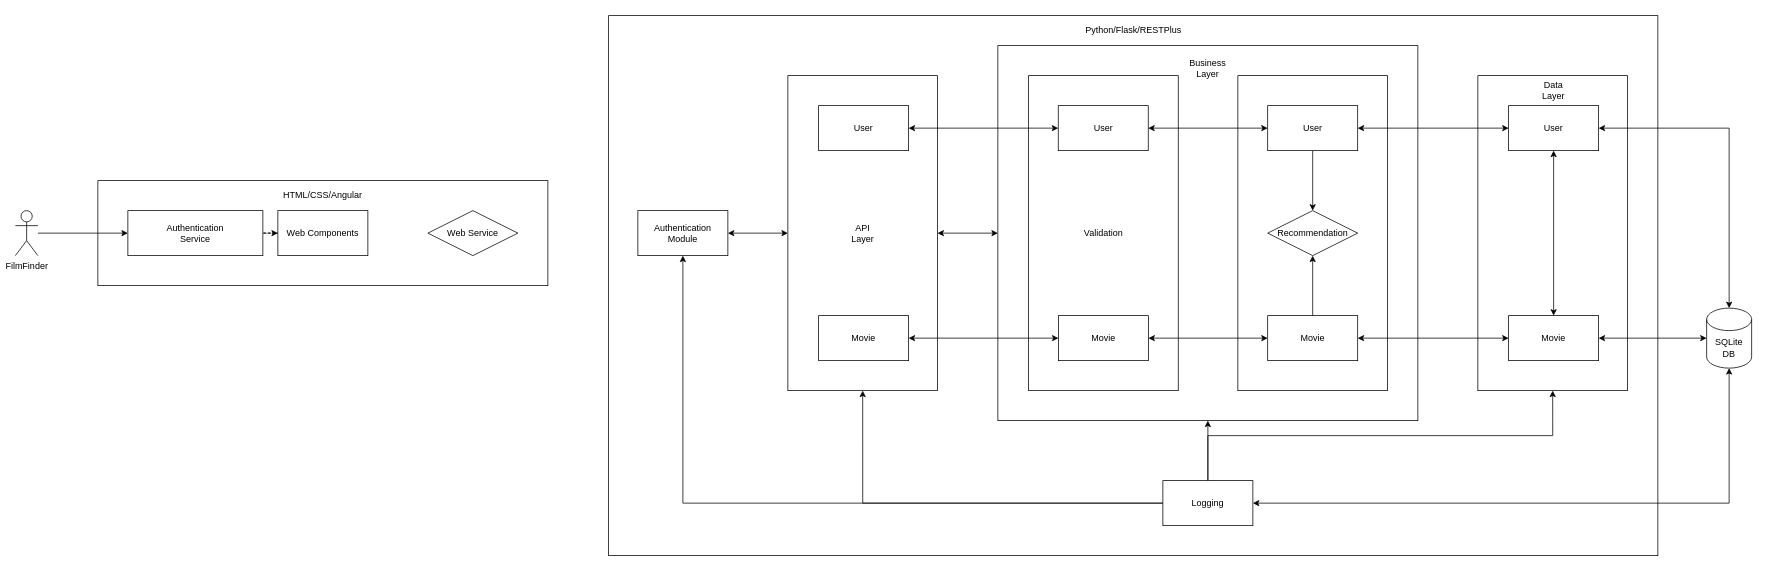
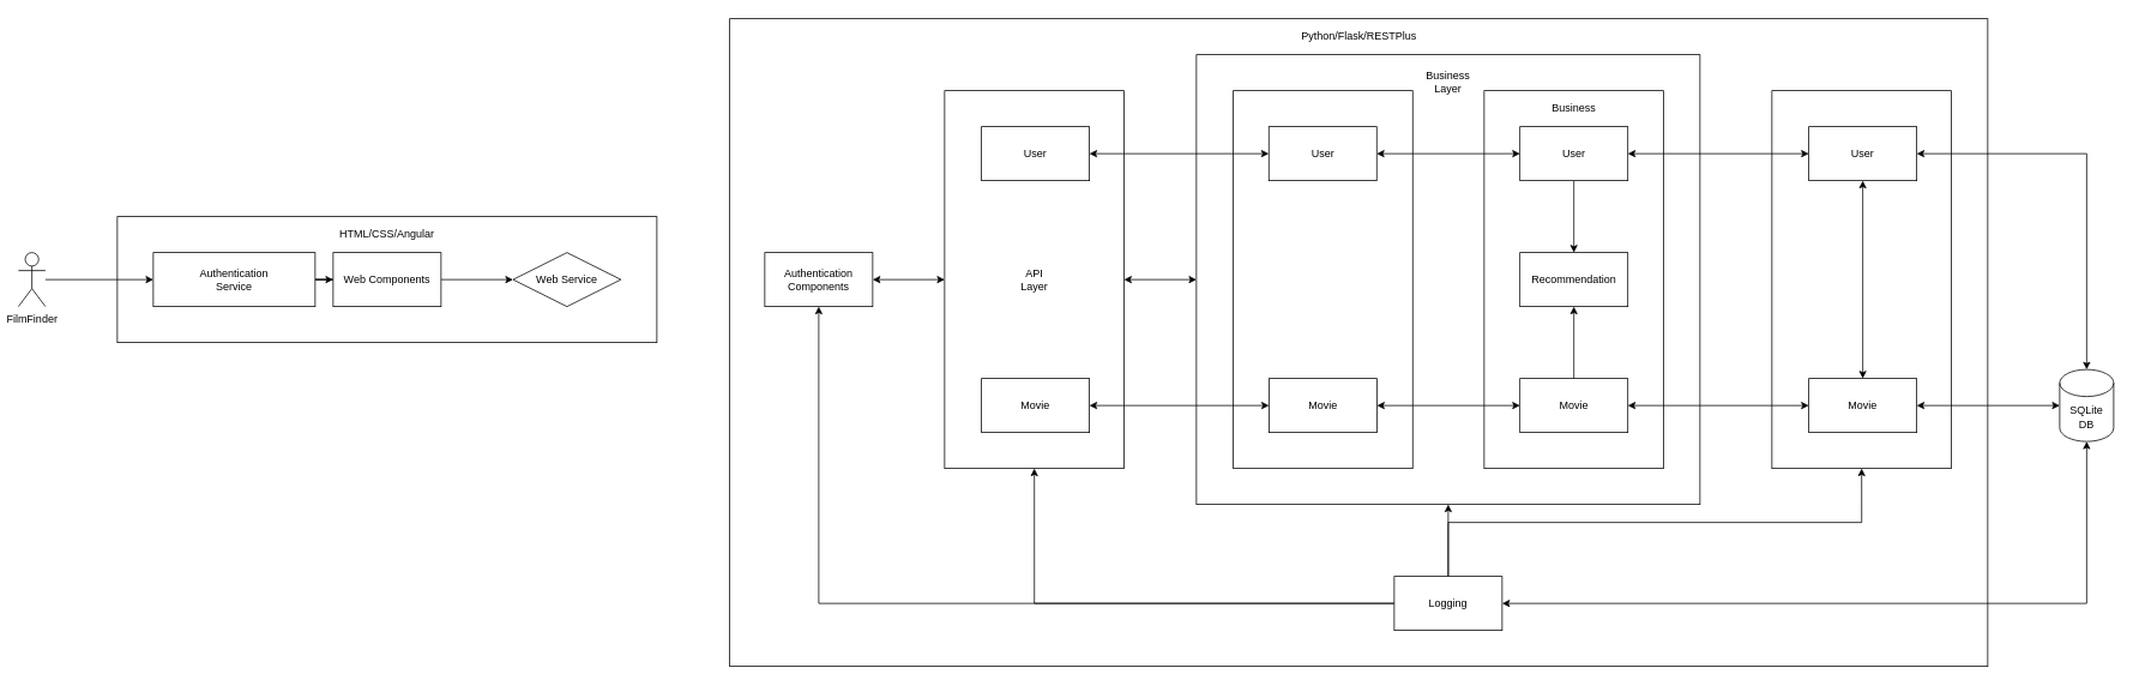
+ <mxCell id="34" value="Business" style="text;html=1;strokeColor=none;fillColor=none;align=center;verticalAlign=middle;whiteSpace=wrap;rounded=0;" parent="1" vertex="1"><mxGeometry x="1729.75" y="110" width="40" height="20" as="geometry" /></mxCell>
- <mxCell id="46" value="Data Layer" style="text;html=1;strokeColor=none;fillColor=none;align=center;verticalAlign=middle;whiteSpace=wrap;rounded=0;" parent="1" vertex="1"><mxGeometry x="2051" y="110" width="40" height="20" as="geometry" /></mxCell>
- <mxCell id="4" value="" style="edgeStyle=orthogonalEdgeStyle;rounded=0;orthogonalLoop=1;jettySize=auto;html=1;startArrow=none;startFill=0;dashed=1;" parent="1" source="6" target="8" edge="1"><mxGeometry relative="1" as="geometry" /></mxCell>
+ <mxCell id="4" value="" style="edgeStyle=orthogonalEdgeStyle;rounded=0;orthogonalLoop=1;jettySize=auto;html=1;startArrow=none;startFill=0;" parent="1" source="6" target="8" edge="1"><mxGeometry relative="1" as="geometry" /></mxCell>
+ <mxCell id="7" value="" style="edgeStyle=orthogonalEdgeStyle;rounded=0;orthogonalLoop=1;jettySize=auto;html=1;startArrow=none;startFill=0;" parent="1" source="8" target="9" edge="1"><mxGeometry relative="1" as="geometry" /></mxCell>
- <mxCell id="15" value="Authentication Module" style="rounded=0;whiteSpace=wrap;html=1;" parent="1" vertex="1"><mxGeometry x="850" y="280" width="120" height="60" as="geometry" /></mxCell>
+ <mxCell id="15" value="Authentication Components" style="rounded=0;whiteSpace=wrap;html=1;" parent="1" vertex="1"><mxGeometry x="850" y="280" width="120" height="60" as="geometry" /></mxCell>
- <mxCell id="26" value="Validation" style="text;html=1;strokeColor=none;fillColor=none;align=center;verticalAlign=middle;whiteSpace=wrap;rounded=0;" parent="1" vertex="1"><mxGeometry x="1450.75" y="300" width="40" height="20" as="geometry" /></mxCell>
- <mxCell id="35" value="Recommendation" style="rhombus;whiteSpace=wrap;html=1;" parent="1" vertex="1"><mxGeometry x="1689.75" y="280" width="120" height="60" as="geometry" /></mxCell>
+ <mxCell id="35" value="Recommendation" style="rounded=0;whiteSpace=wrap;html=1;" parent="1" vertex="1"><mxGeometry x="1689.75" y="280" width="120" height="60" as="geometry" /></mxCell>
- <mxCell id="17" value="SQLite&lt;br&gt;DB" style="shape=cylinder3;whiteSpace=wrap;html=1;boundedLbl=1;backgroundOutline=1;size=15;" parent="1" vertex="1"><mxGeometry x="2275" y="410" width="60" height="80" as="geometry" /></mxCell>
+ <mxCell id="17" value="SQLite&lt;br&gt;DB" style="shape=cylinder3;whiteSpace=wrap;html=1;boundedLbl=1;backgroundOutline=1;size=15;" parent="1" vertex="1"><mxGeometry x="2290" y="410" width="60" height="80" as="geometry" /></mxCell>
